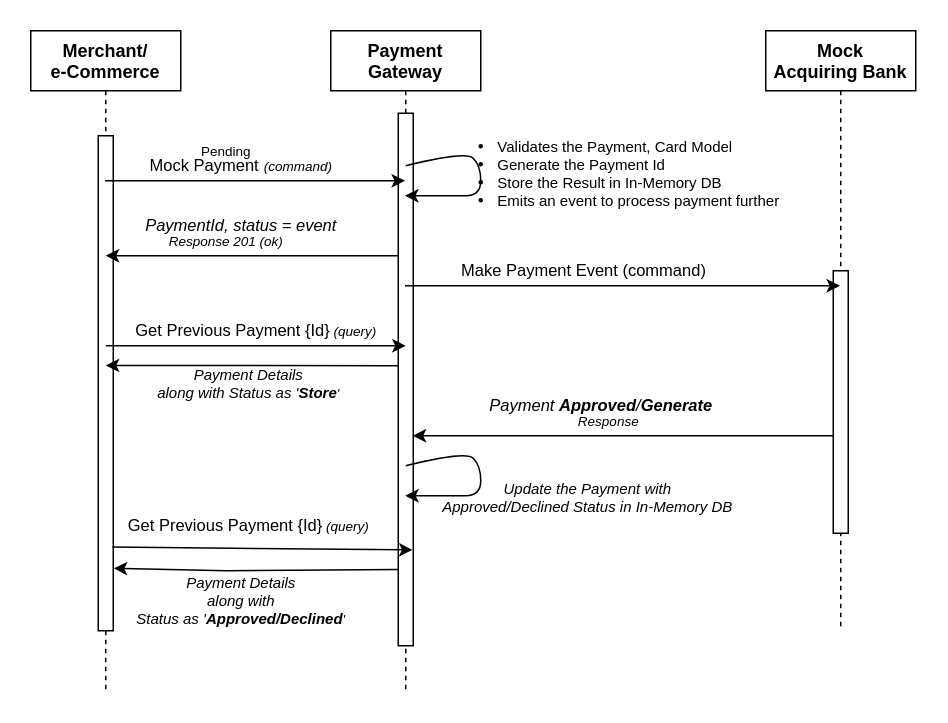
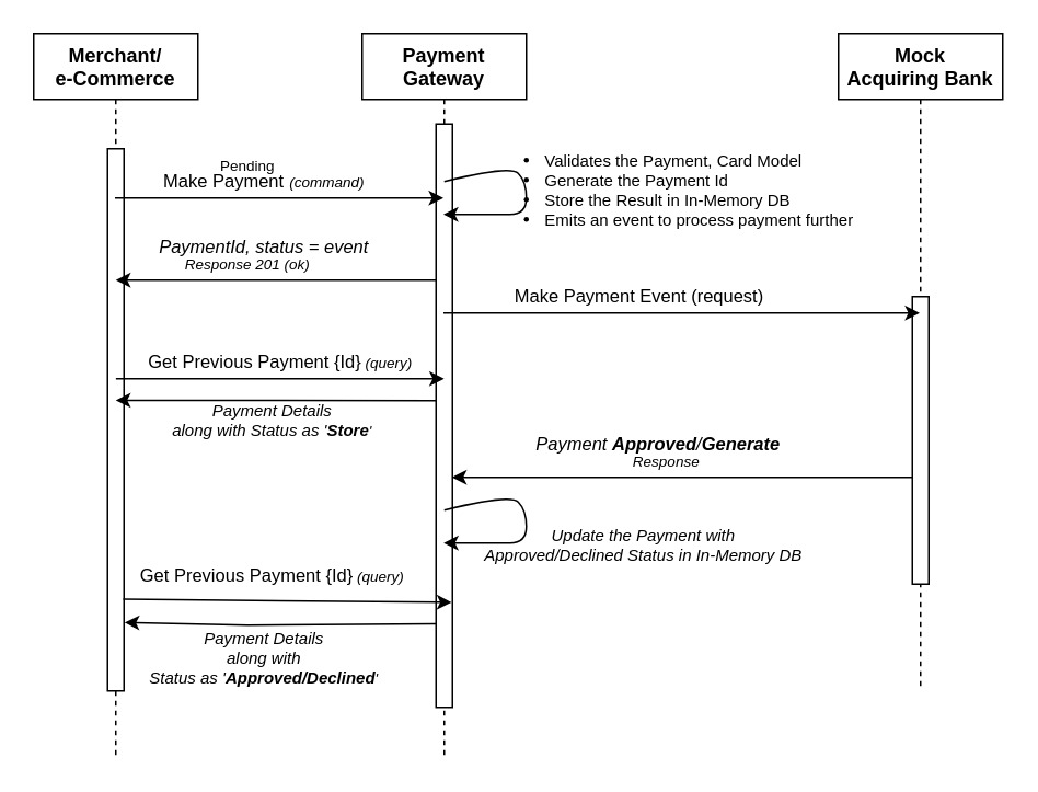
- <mxCell id="10" value="&lt;font style=&quot;font-size: 11px;&quot;&gt;Mock Payment&lt;/font&gt; &lt;font style=&quot;font-size: 9px;&quot;&gt;&lt;i&gt;(command)&lt;/i&gt;&lt;/font&gt;" style="text;html=1;align=center;verticalAlign=middle;resizable=0;points=[];autosize=1;strokeColor=none;fillColor=none;" vertex="1" parent="1"><mxGeometry x="90" y="100" width="140" height="20" as="geometry" /></mxCell>
+ <mxCell id="10" value="&lt;font style=&quot;font-size: 11px;&quot;&gt;Make Payment&lt;/font&gt; &lt;font style=&quot;font-size: 9px;&quot;&gt;&lt;i&gt;(command)&lt;/i&gt;&lt;/font&gt;" style="text;html=1;align=center;verticalAlign=middle;resizable=0;points=[];autosize=1;strokeColor=none;fillColor=none;" vertex="1" parent="1"><mxGeometry x="90" y="100" width="140" height="20" as="geometry" /></mxCell>
- <mxCell id="16" value="Make Payment Event (command)&amp;nbsp;" style="text;html=1;align=center;verticalAlign=middle;resizable=0;points=[];autosize=1;strokeColor=none;fillColor=none;fontSize=11;" vertex="1" parent="1"><mxGeometry x="305" y="170" width="170" height="20" as="geometry" /></mxCell>
+ <mxCell id="16" value="Make Payment Event (request)&amp;nbsp;" style="text;html=1;align=center;verticalAlign=middle;resizable=0;points=[];autosize=1;strokeColor=none;fillColor=none;fontSize=11;" vertex="1" parent="1"><mxGeometry x="305" y="170" width="170" height="20" as="geometry" /></mxCell>
